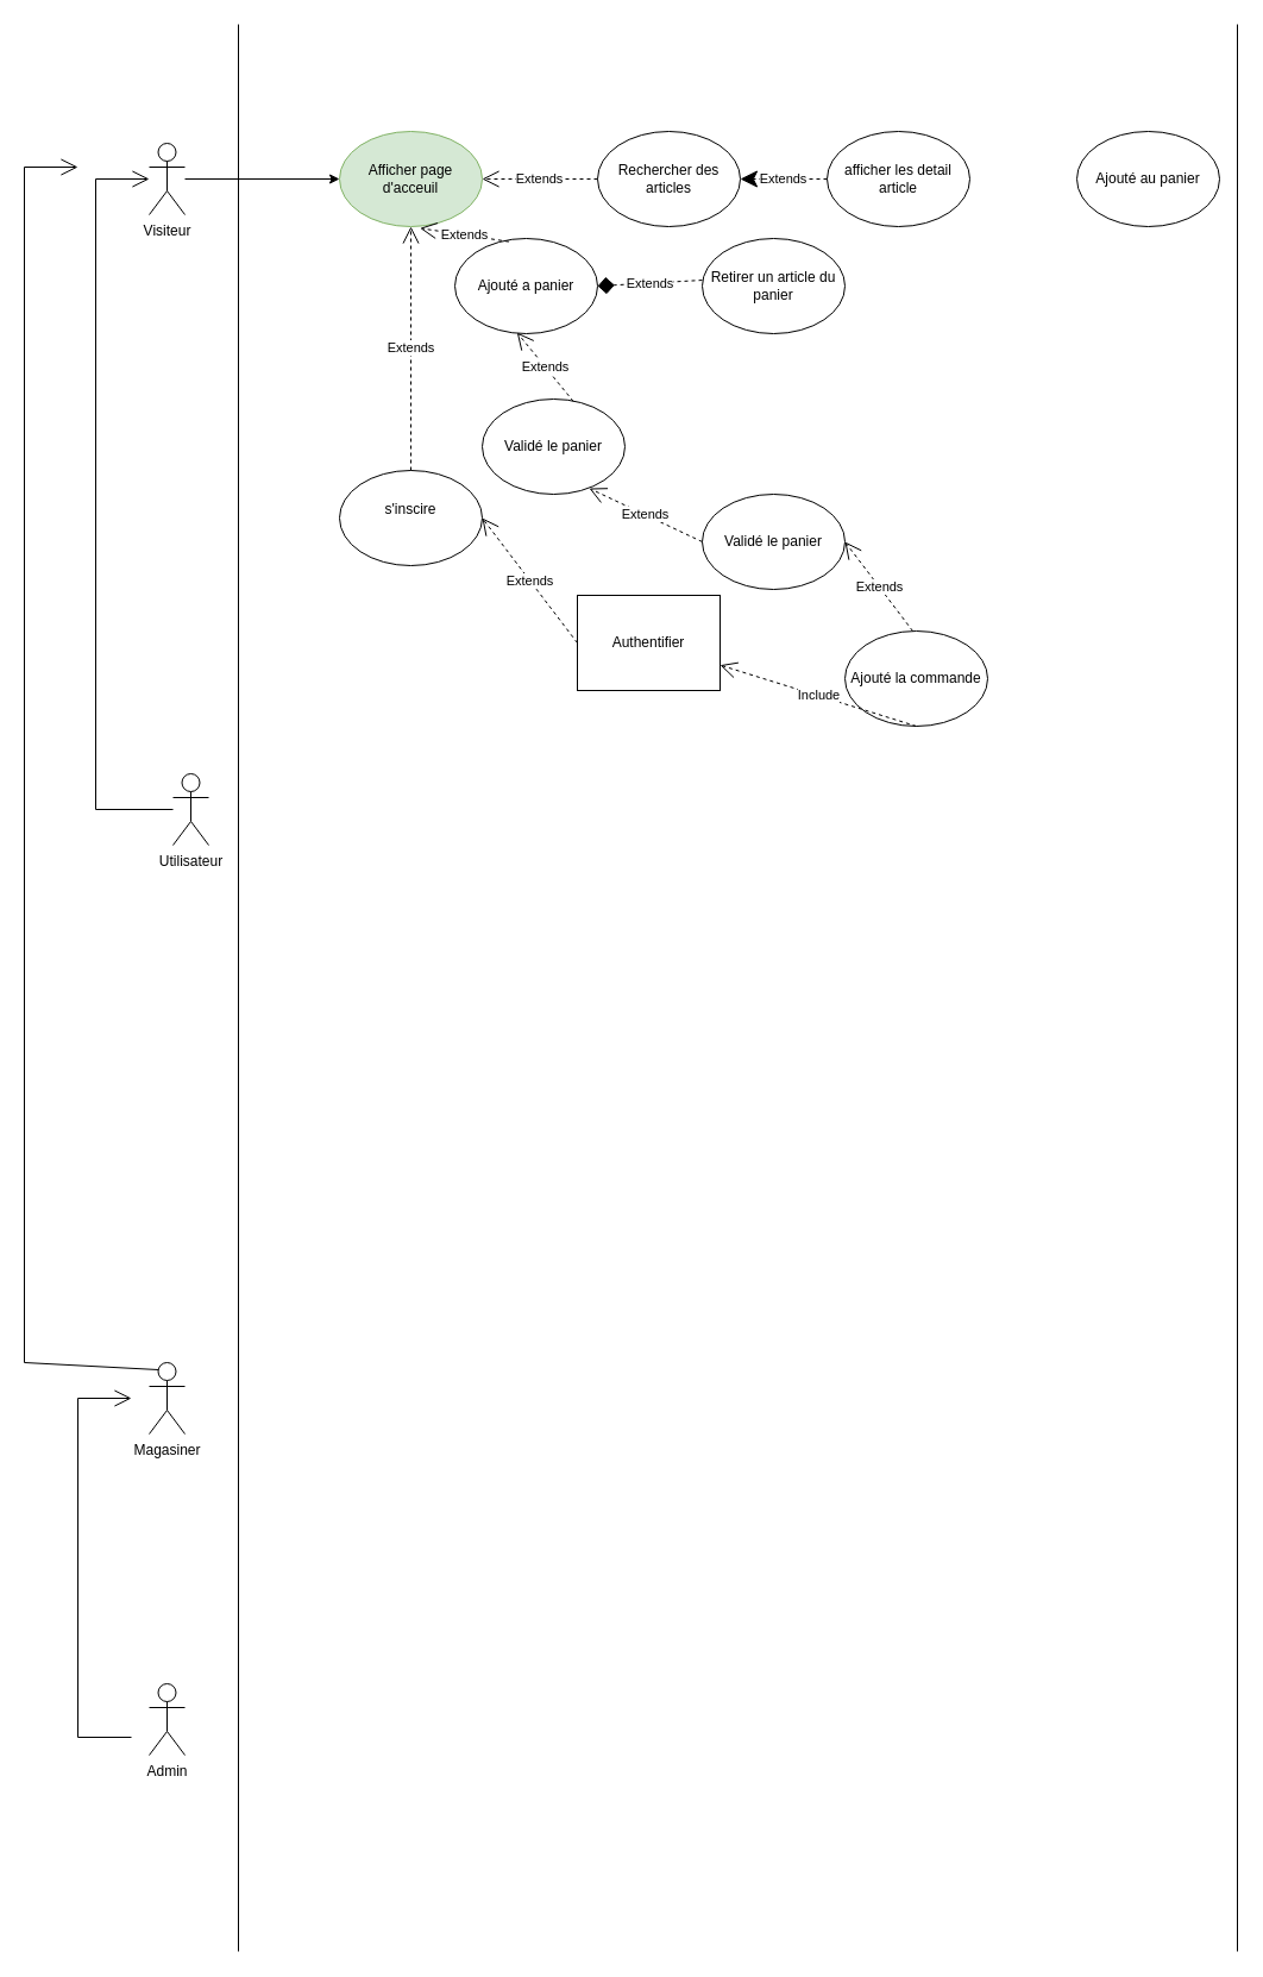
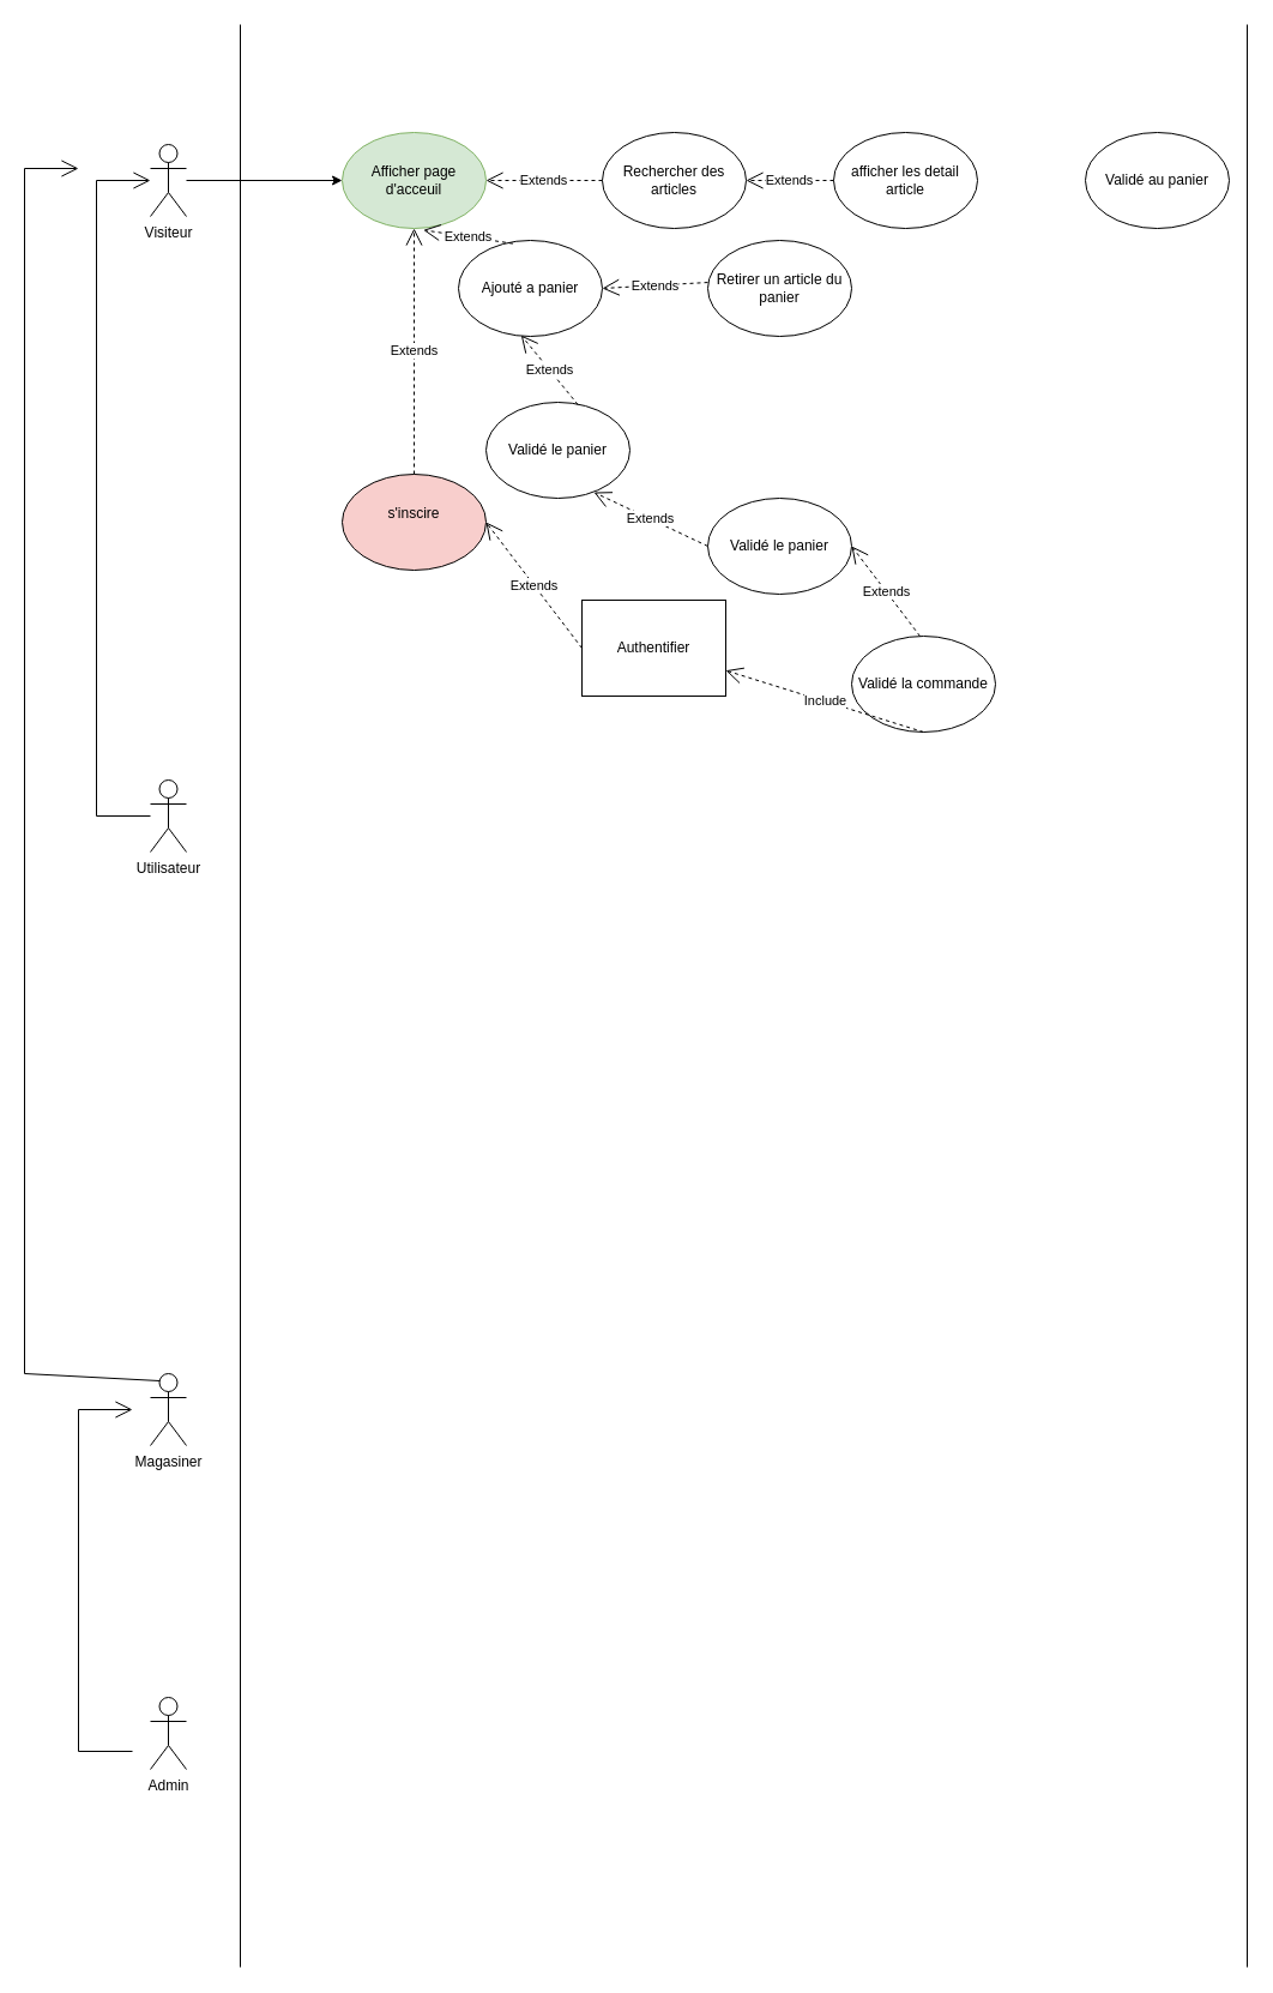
- <mxCell id="25" value="Extends" style="endArrow=classic;endSize=12;dashed=1;html=1;rounded=0;entryX=1;entryY=0.5;entryDx=0;entryDy=0;" edge="1" parent="1" source="8" target="7"><mxGeometry width="160" relative="1" as="geometry"><mxPoint x="545" y="320" as="sourcePoint" /><mxPoint x="470" y="305" as="targetPoint" /></mxGeometry></mxCell>
+ <mxCell id="25" value="Extends" style="endArrow=open;endSize=12;dashed=1;html=1;rounded=0;entryX=1;entryY=0.5;entryDx=0;entryDy=0;" edge="1" parent="1" source="8" target="7"><mxGeometry width="160" relative="1" as="geometry"><mxPoint x="545" y="320" as="sourcePoint" /><mxPoint x="470" y="305" as="targetPoint" /></mxGeometry></mxCell>
- <mxCell id="9" value="Ajouté au panier" style="ellipse;whiteSpace=wrap;html=1;" vertex="1" parent="1"><mxGeometry x="905" y="110" width="120" height="80" as="geometry" /></mxCell>
+ <mxCell id="9" value="Validé au panier" style="ellipse;whiteSpace=wrap;html=1;" vertex="1" parent="1"><mxGeometry x="905" y="110" width="120" height="80" as="geometry" /></mxCell>
- <mxCell id="18" value="Extends" style="endArrow=diamond;endSize=12;dashed=1;html=1;rounded=0;entryX=1;entryY=0.5;entryDx=0;entryDy=0;exitX=0;exitY=0.438;exitDx=0;exitDy=0;exitPerimeter=0;" edge="1" parent="1" source="11" target="10"><mxGeometry width="160" relative="1" as="geometry"><mxPoint x="585" y="455" as="sourcePoint" /><mxPoint x="440" y="340" as="targetPoint" /></mxGeometry></mxCell>
+ <mxCell id="18" value="Extends" style="endArrow=open;endSize=12;dashed=1;html=1;rounded=0;entryX=1;entryY=0.5;entryDx=0;entryDy=0;exitX=0;exitY=0.438;exitDx=0;exitDy=0;exitPerimeter=0;" edge="1" parent="1" source="11" target="10"><mxGeometry width="160" relative="1" as="geometry"><mxPoint x="585" y="455" as="sourcePoint" /><mxPoint x="440" y="340" as="targetPoint" /></mxGeometry></mxCell>
- <mxCell id="26" value="s'inscire&lt;div&gt;&lt;br&gt;&lt;/div&gt;" style="ellipse;whiteSpace=wrap;html=1;" vertex="1" parent="1"><mxGeometry x="285" y="395" width="120" height="80" as="geometry" /></mxCell>
+ <mxCell id="26" value="s'inscire&lt;div&gt;&lt;br&gt;&lt;/div&gt;" style="ellipse;whiteSpace=wrap;html=1;fillColor=#f8cecc;" vertex="1" parent="1"><mxGeometry x="285" y="395" width="120" height="80" as="geometry" /></mxCell>
- <mxCell id="21" value="Ajouté la commande" style="ellipse;whiteSpace=wrap;html=1;" vertex="1" parent="1"><mxGeometry x="710" y="530" width="120" height="80" as="geometry" /></mxCell>
+ <mxCell id="21" value="Validé la commande" style="ellipse;whiteSpace=wrap;html=1;" vertex="1" parent="1"><mxGeometry x="710" y="530" width="120" height="80" as="geometry" /></mxCell>
- <mxCell id="4" value="Utilisateur" style="shape=umlActor;verticalLabelPosition=bottom;verticalAlign=top;html=1;outlineConnect=0;" vertex="1" parent="1"><mxGeometry x="145" y="650" width="30" height="60" as="geometry" /></mxCell>
+ <mxCell id="4" value="Utilisateur" style="shape=umlActor;verticalLabelPosition=bottom;verticalAlign=top;html=1;outlineConnect=0;" vertex="1" parent="1"><mxGeometry x="125" y="650" width="30" height="60" as="geometry" /></mxCell>
